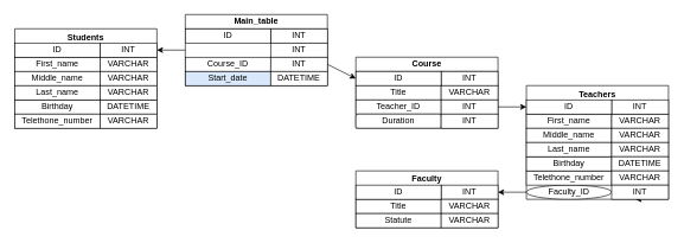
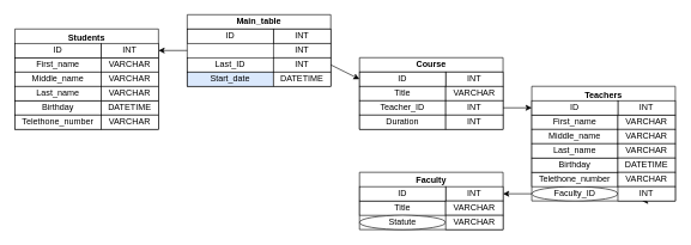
- <mxCell id="51" value="Course_ID" style="whiteSpace=wrap;html=1;" vertex="1" parent="47"><mxGeometry y="60" width="120" height="20" as="geometry" /></mxCell>
+ <mxCell id="51" value="Last_ID" style="whiteSpace=wrap;html=1;" vertex="1" parent="47"><mxGeometry y="60" width="120" height="20" as="geometry" /></mxCell>
- <mxCell id="45" value="Duration" style="whiteSpace=wrap;html=1;rounded=1;" vertex="1" parent="38"><mxGeometry y="80" width="120" height="20" as="geometry" /></mxCell>
+ <mxCell id="45" value="Duration" style="whiteSpace=wrap;html=1;" vertex="1" parent="38"><mxGeometry y="80" width="120" height="20" as="geometry" /></mxCell>
- <mxCell id="33" value="Statute" style="whiteSpace=wrap;html=1;" vertex="1" parent="31"><mxGeometry y="60" width="120" height="20" as="geometry" /></mxCell>
+ <mxCell id="33" value="Statute" style="ellipse;whiteSpace=wrap;html=1;" vertex="1" parent="31"><mxGeometry y="60" width="120" height="20" as="geometry" /></mxCell>
